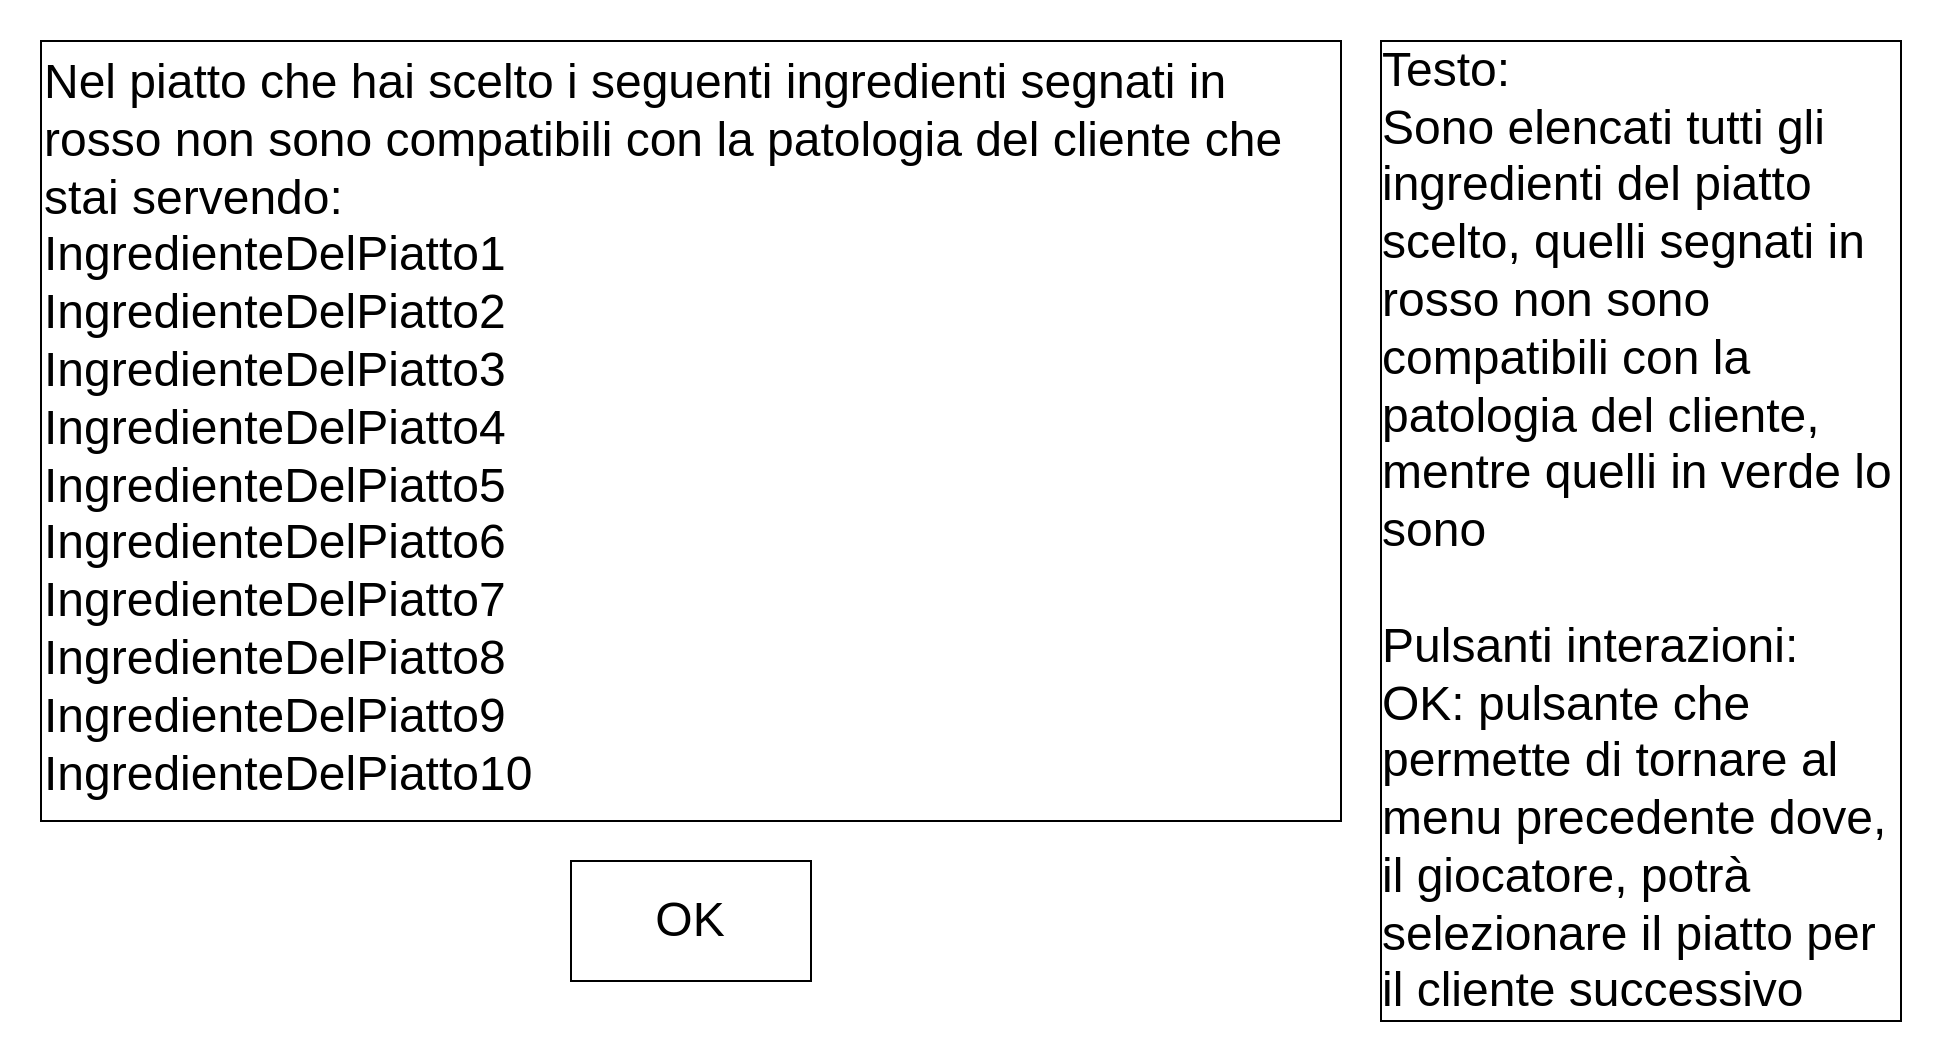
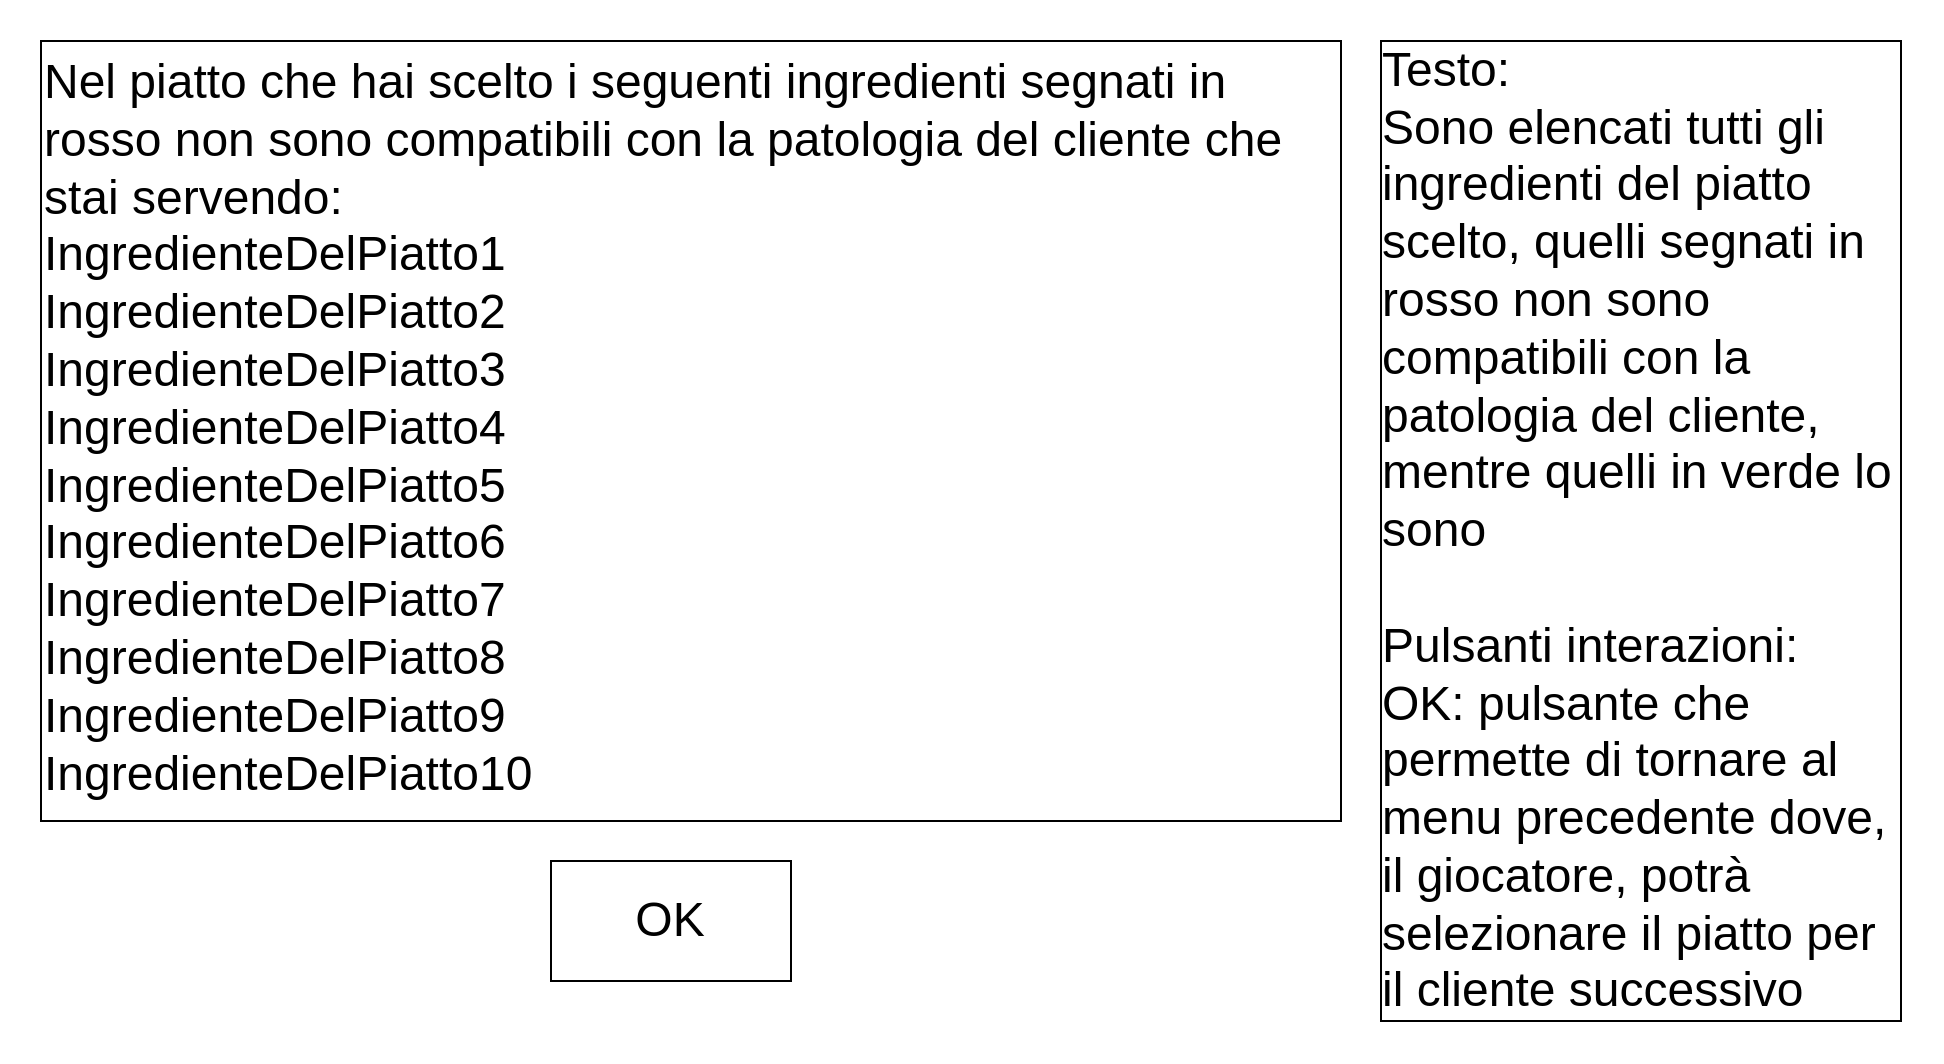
- <mxCell id="3" value="OK" style="whiteSpace=wrap;html=1;fontSize=24;" parent="1" vertex="1"><mxGeometry x="285" y="430" width="120" height="60" as="geometry" /></mxCell>
+ <mxCell id="3" value="OK" style="whiteSpace=wrap;html=1;fontSize=24;" parent="1" vertex="1"><mxGeometry x="275" y="430" width="120" height="60" as="geometry" /></mxCell>
